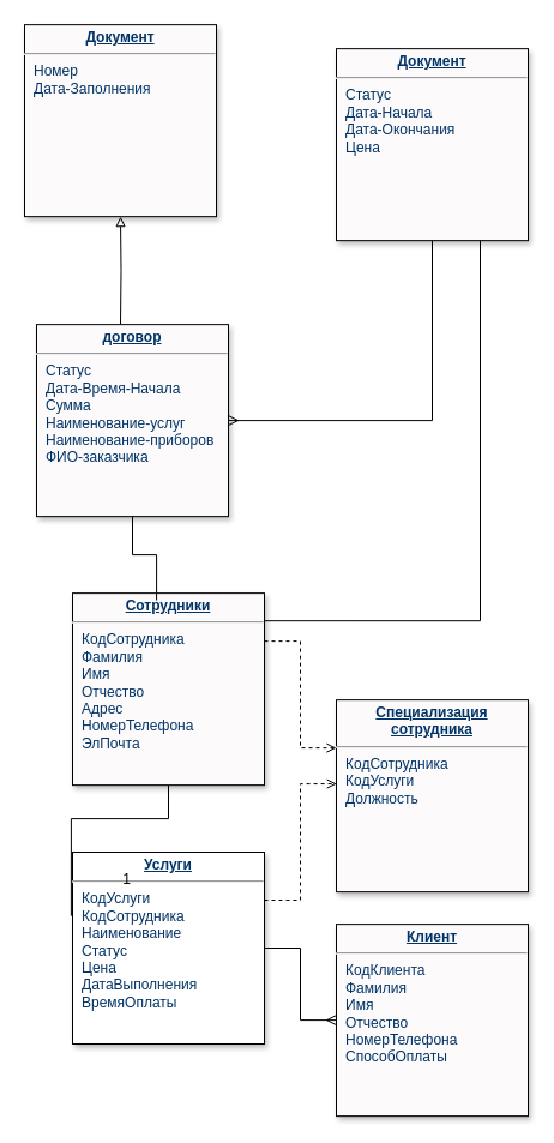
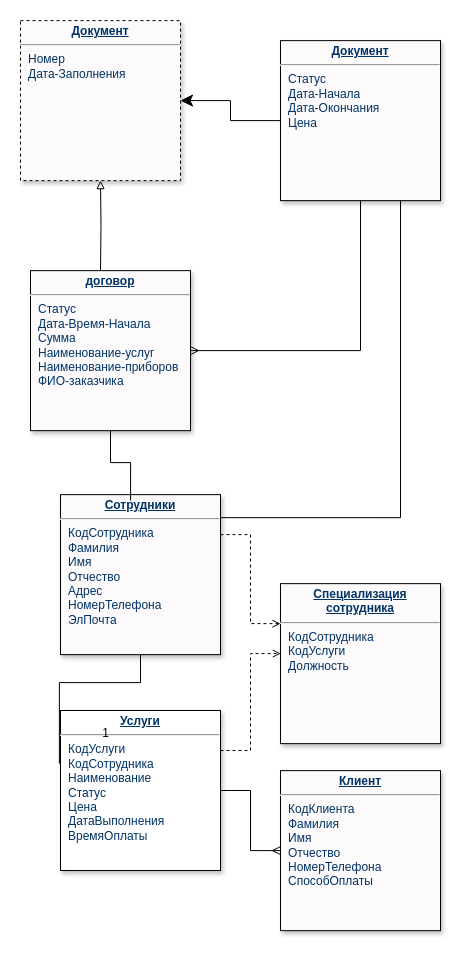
- <mxCell id="9" value="&lt;p style=&quot;margin: 0px ; margin-top: 4px ; text-align: center ; text-decoration: underline&quot;&gt;&lt;b&gt;Документ&lt;/b&gt;&lt;/p&gt;&lt;hr&gt;&lt;p style=&quot;margin: 0px ; margin-left: 8px&quot;&gt;Номер&lt;/p&gt;&lt;p style=&quot;margin: 0px ; margin-left: 8px&quot;&gt;Дата-Заполнения&lt;/p&gt;" style="verticalAlign=top;align=left;overflow=fill;fontSize=12;fontFamily=Helvetica;html=1;strokeColor=#000103;shadow=1;fillColor=#FCFAFB;fontColor=#003366" parent="1" vertex="1"><mxGeometry x="20" y="20.14" width="160" height="160" as="geometry" /></mxCell>
+ <mxCell id="9" value="&lt;p style=&quot;margin: 0px ; margin-top: 4px ; text-align: center ; text-decoration: underline&quot;&gt;&lt;b&gt;Документ&lt;/b&gt;&lt;/p&gt;&lt;hr&gt;&lt;p style=&quot;margin: 0px ; margin-left: 8px&quot;&gt;Номер&lt;/p&gt;&lt;p style=&quot;margin: 0px ; margin-left: 8px&quot;&gt;Дата-Заполнения&lt;/p&gt;" style="verticalAlign=top;align=left;overflow=fill;fontSize=12;fontFamily=Helvetica;html=1;strokeColor=#000103;shadow=1;fillColor=#FCFAFB;fontColor=#003366;dashed=1;" parent="1" vertex="1"><mxGeometry x="20" y="20.14" width="160" height="160" as="geometry" /></mxCell>
+ <mxCell id="15" style="edgeStyle=orthogonalEdgeStyle;rounded=0;orthogonalLoop=1;jettySize=auto;html=1;endSize=10;" edge="1" parent="1" source="16" target="9"><mxGeometry relative="1" as="geometry"><mxPoint x="190" y="120.14" as="targetPoint" /></mxGeometry></mxCell>
